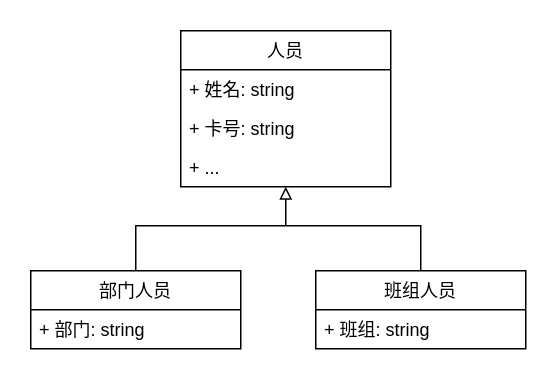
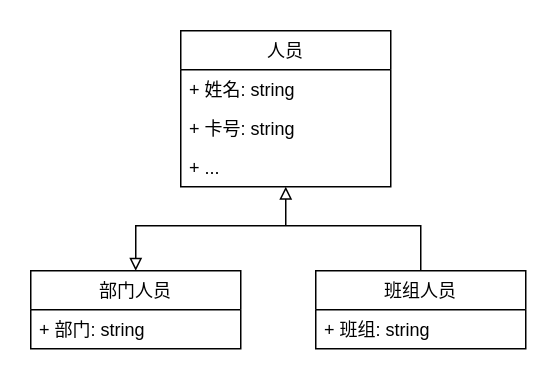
- <mxCell id="8" style="edgeStyle=orthogonalEdgeStyle;rounded=0;orthogonalLoop=1;jettySize=auto;html=1;exitX=0.5;exitY=0;exitDx=0;exitDy=0;entryX=0.5;entryY=0;entryDx=0;entryDy=0;endArrow=none;endFill=0;" edge="1" parent="1" source="9" target="6"><mxGeometry relative="1" as="geometry"><mxPoint x="186" y="125" as="targetPoint" /><Array as="points"><mxPoint x="280" y="150" /><mxPoint x="90" y="150" /></Array></mxGeometry></mxCell>
+ <mxCell id="8" style="edgeStyle=orthogonalEdgeStyle;rounded=0;orthogonalLoop=1;jettySize=auto;html=1;exitX=0.5;exitY=0;exitDx=0;exitDy=0;entryX=0.5;entryY=0;entryDx=0;entryDy=0;endArrow=block;endFill=0;" edge="1" parent="1" source="9" target="6"><mxGeometry relative="1" as="geometry"><mxPoint x="186" y="125" as="targetPoint" /><Array as="points"><mxPoint x="280" y="150" /><mxPoint x="90" y="150" /></Array></mxGeometry></mxCell>
